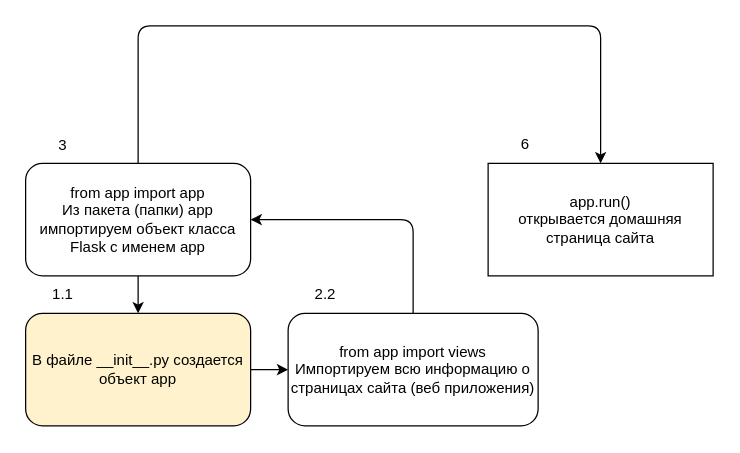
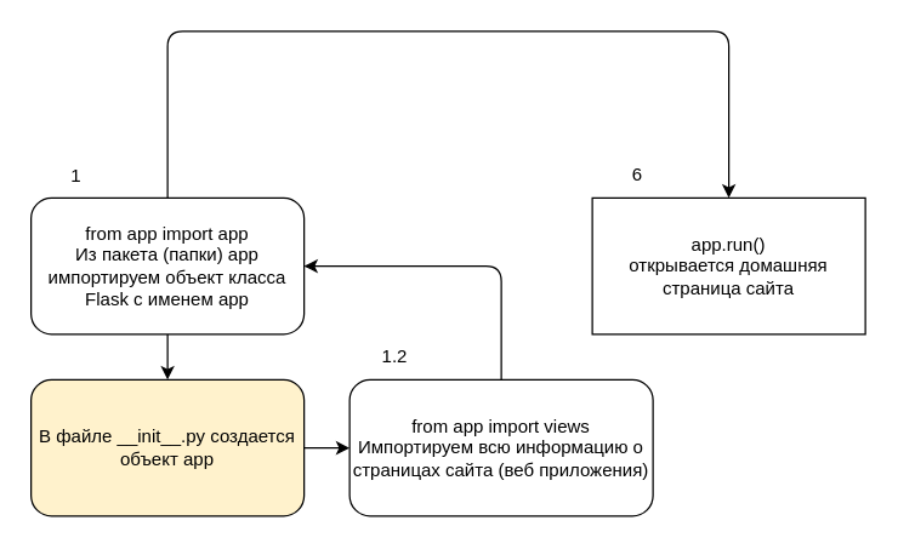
- <mxCell id="10" value="3" style="text;html=1;strokeColor=none;fillColor=none;align=center;verticalAlign=middle;whiteSpace=wrap;rounded=0;" vertex="1" parent="1"><mxGeometry x="20" y="101" width="60" height="30" as="geometry" /></mxCell>
+ <mxCell id="10" value="1" style="text;html=1;strokeColor=none;fillColor=none;align=center;verticalAlign=middle;whiteSpace=wrap;rounded=0;" vertex="1" parent="1"><mxGeometry x="20" y="101" width="60" height="30" as="geometry" /></mxCell>
- <mxCell id="11" value="1.1" style="text;html=1;strokeColor=none;fillColor=none;align=center;verticalAlign=middle;whiteSpace=wrap;rounded=0;" vertex="1" parent="1"><mxGeometry x="20" y="220" width="60" height="30" as="geometry" /></mxCell>
- <mxCell id="12" value="2.2" style="text;html=1;strokeColor=none;fillColor=none;align=center;verticalAlign=middle;whiteSpace=wrap;rounded=0;" vertex="1" parent="1"><mxGeometry x="230" y="220" width="60" height="30" as="geometry" /></mxCell>
+ <mxCell id="12" value="1.2" style="text;html=1;strokeColor=none;fillColor=none;align=center;verticalAlign=middle;whiteSpace=wrap;rounded=0;" vertex="1" parent="1"><mxGeometry x="230" y="220" width="60" height="30" as="geometry" /></mxCell>
